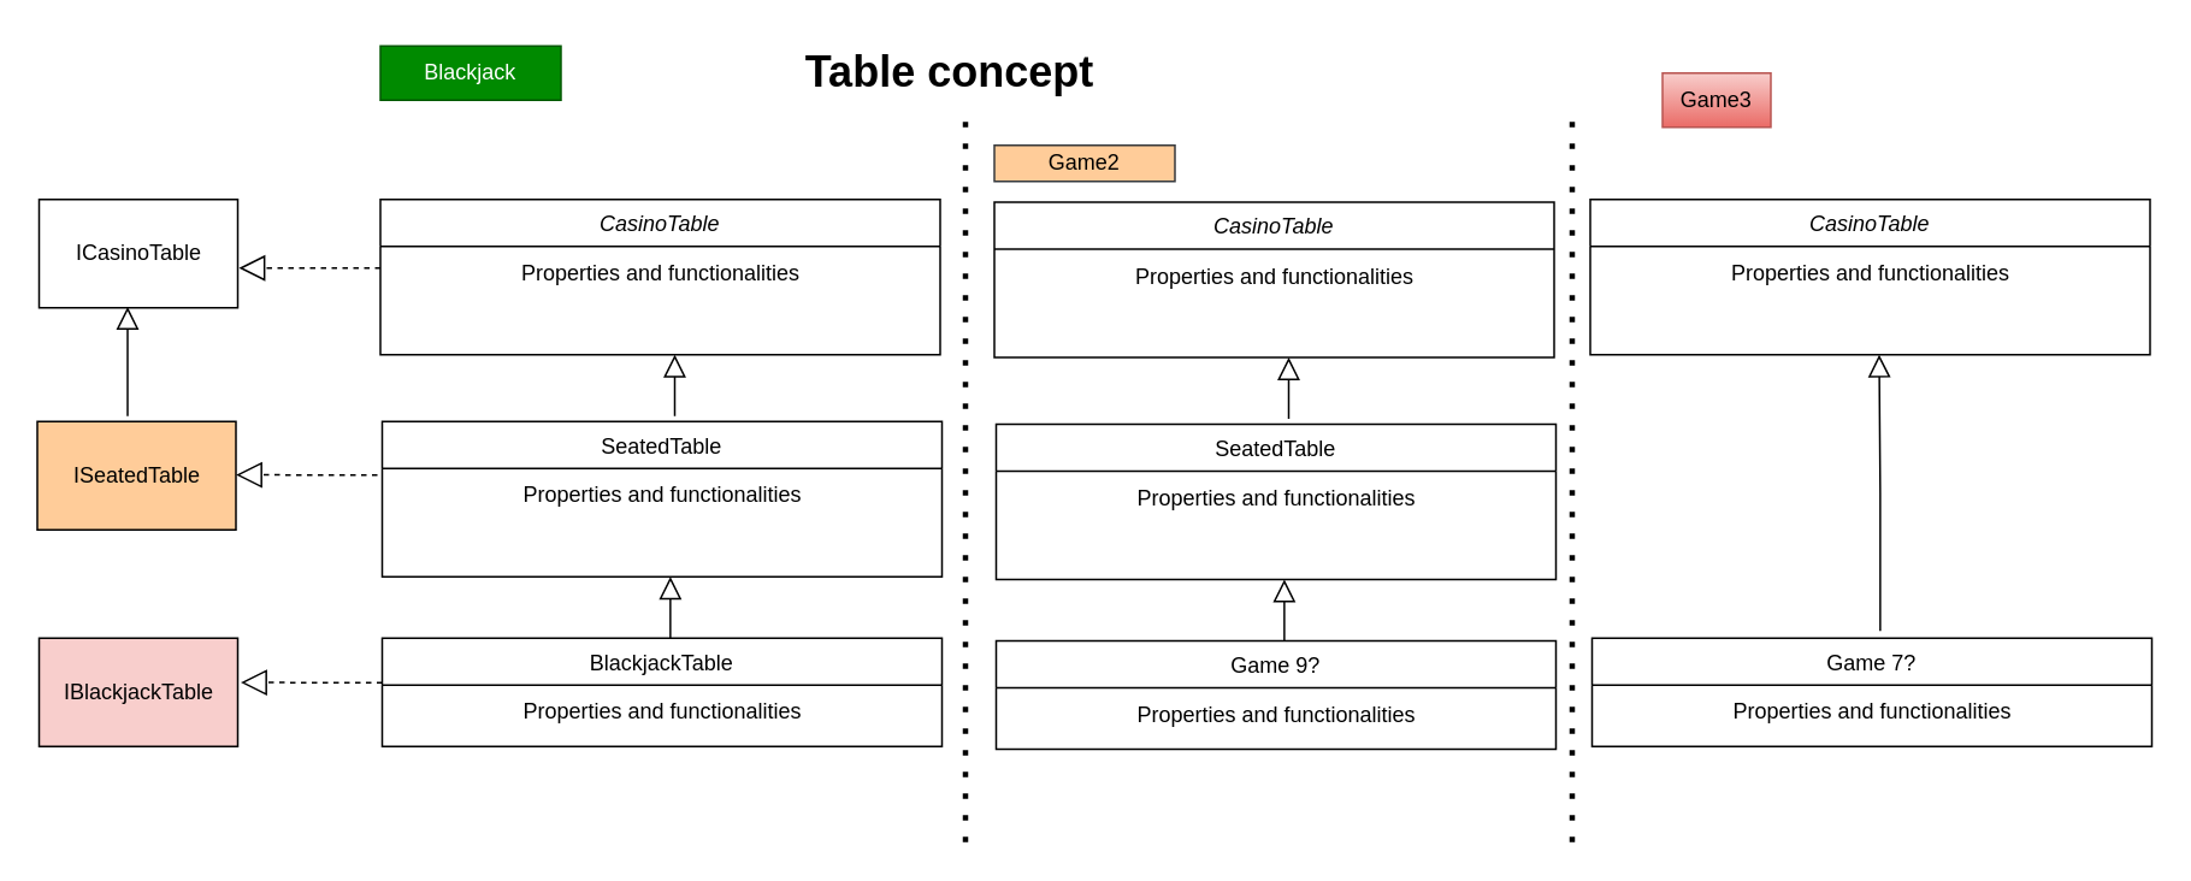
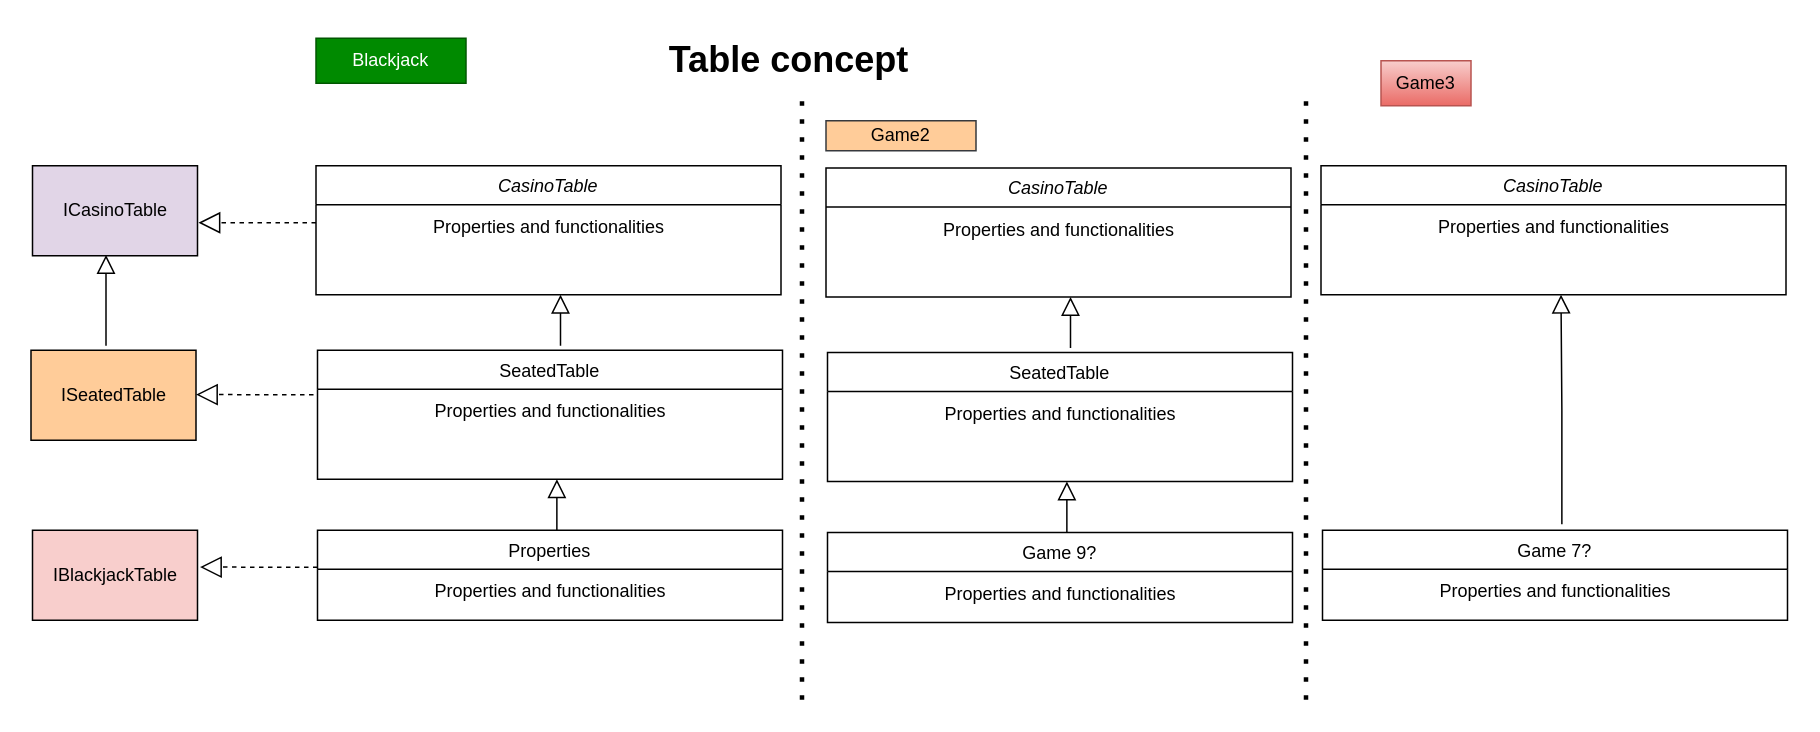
- <mxCell id="9" value="ICasinoTable" style="html=1;" vertex="1" parent="1"><mxGeometry x="21" y="110" width="110" height="60" as="geometry" /></mxCell>
+ <mxCell id="9" value="ICasinoTable" style="html=1;fillColor=#e1d5e7;" vertex="1" parent="1"><mxGeometry x="21" y="110" width="110" height="60" as="geometry" /></mxCell>
- <mxCell id="7" value="BlackjackTable" style="swimlane;fontStyle=0;align=center;verticalAlign=top;childLayout=stackLayout;horizontal=1;startSize=26;horizontalStack=0;resizeParent=1;resizeLast=0;collapsible=1;marginBottom=0;rounded=0;shadow=0;strokeWidth=1;" vertex="1" parent="1"><mxGeometry x="211" y="353" width="310" height="60" as="geometry"><mxRectangle x="130" y="380" width="160" height="26" as="alternateBounds" /></mxGeometry></mxCell>
+ <mxCell id="7" value="Properties" style="swimlane;fontStyle=0;align=center;verticalAlign=top;childLayout=stackLayout;horizontal=1;startSize=26;horizontalStack=0;resizeParent=1;resizeLast=0;collapsible=1;marginBottom=0;rounded=0;shadow=0;strokeWidth=1;" vertex="1" parent="1"><mxGeometry x="211" y="353" width="310" height="60" as="geometry"><mxRectangle x="130" y="380" width="160" height="26" as="alternateBounds" /></mxGeometry></mxCell>
